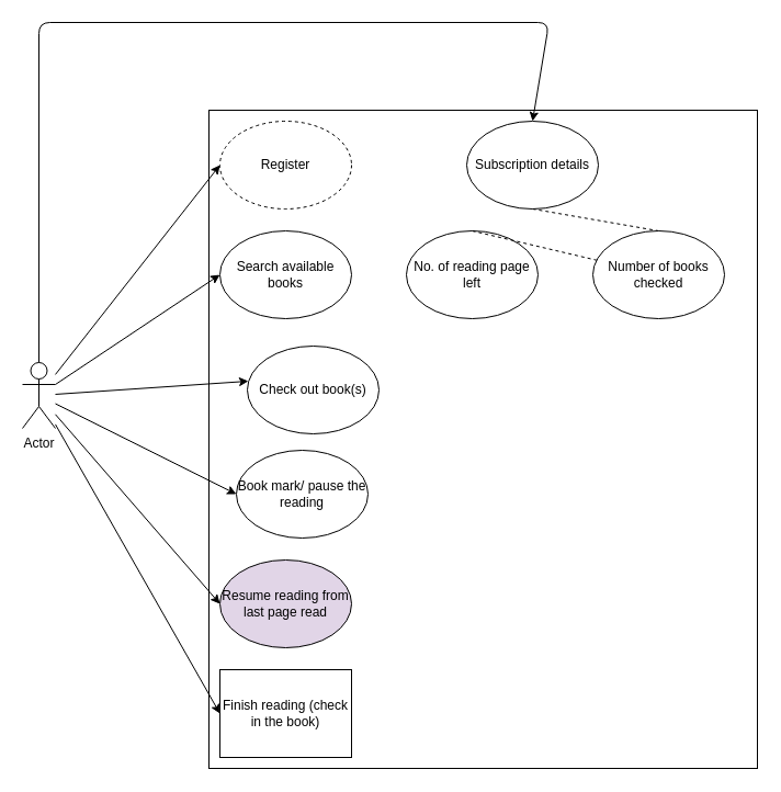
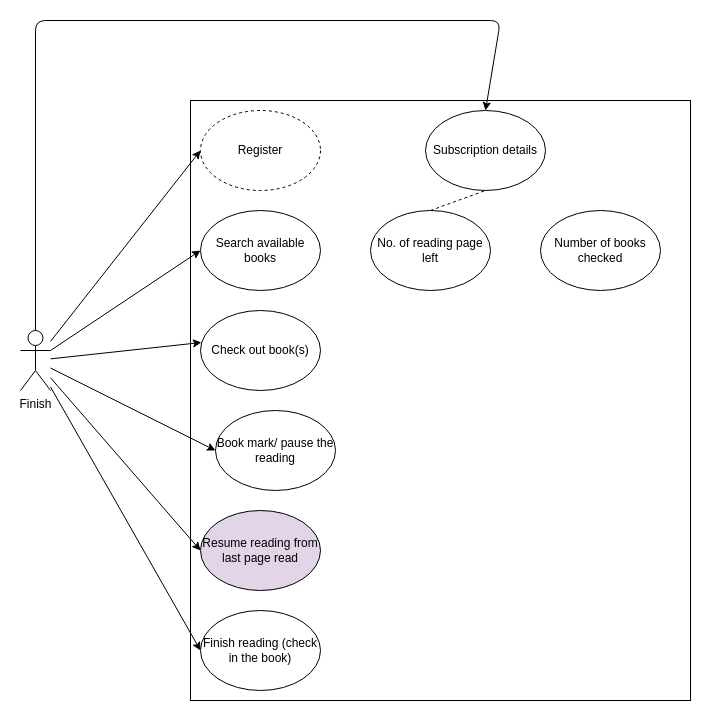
- <mxCell id="15" value="" style="endArrow=none;dashed=1;html=1;entryX=0.5;entryY=0;entryDx=0;entryDy=0;exitX=0.5;exitY=1;exitDx=0;exitDy=0;" edge="1" parent="1" source="11" target="12"><mxGeometry width="50" height="50" relative="1" as="geometry"><mxPoint x="490" y="320" as="sourcePoint" /><mxPoint x="540" y="270" as="targetPoint" /><Array as="points" /></mxGeometry></mxCell>
- <mxCell id="14" value="" style="endArrow=none;dashed=1;html=1;exitX=0.5;exitY=0;exitDx=0;exitDy=0;" edge="1" parent="1" source="13" target="12"><mxGeometry width="50" height="50" relative="1" as="geometry"><mxPoint x="430" y="230" as="sourcePoint" /><mxPoint x="480" y="180" as="targetPoint" /></mxGeometry></mxCell>
+ <mxCell id="14" value="" style="endArrow=none;dashed=1;html=1;exitX=0.5;exitY=0;exitDx=0;exitDy=0;entryX=0.5;entryY=1;entryDx=0;entryDy=0;" edge="1" parent="1" source="13" target="11"><mxGeometry width="50" height="50" relative="1" as="geometry"><mxPoint x="430" y="230" as="sourcePoint" /><mxPoint x="480" y="180" as="targetPoint" /></mxGeometry></mxCell>
- <mxCell id="7" value="Check out book(s)" style="ellipse;whiteSpace=wrap;html=1;" vertex="1" parent="1"><mxGeometry x="225" y="315" width="120" height="80" as="geometry" /></mxCell>
+ <mxCell id="7" value="Check out book(s)" style="ellipse;whiteSpace=wrap;html=1;" vertex="1" parent="1"><mxGeometry x="200" y="310" width="120" height="80" as="geometry" /></mxCell>
- <mxCell id="3" value="Actor" style="shape=umlActor;verticalLabelPosition=bottom;labelBackgroundColor=#ffffff;verticalAlign=top;html=1;outlineConnect=0;" vertex="1" parent="1"><mxGeometry x="20" y="330" width="30" height="60" as="geometry" /></mxCell>
+ <mxCell id="3" value="Finish" style="shape=umlActor;verticalLabelPosition=bottom;labelBackgroundColor=#ffffff;verticalAlign=top;html=1;outlineConnect=0;" vertex="1" parent="1"><mxGeometry x="20" y="330" width="30" height="60" as="geometry" /></mxCell>
- <mxCell id="10" value="Finish reading (check in the book)" style="whiteSpace=wrap;html=1;rounded=0;" vertex="1" parent="1"><mxGeometry x="200" y="610" width="120" height="80" as="geometry" /></mxCell>
+ <mxCell id="10" value="Finish reading (check in the book)" style="ellipse;whiteSpace=wrap;html=1;" vertex="1" parent="1"><mxGeometry x="200" y="610" width="120" height="80" as="geometry" /></mxCell>
